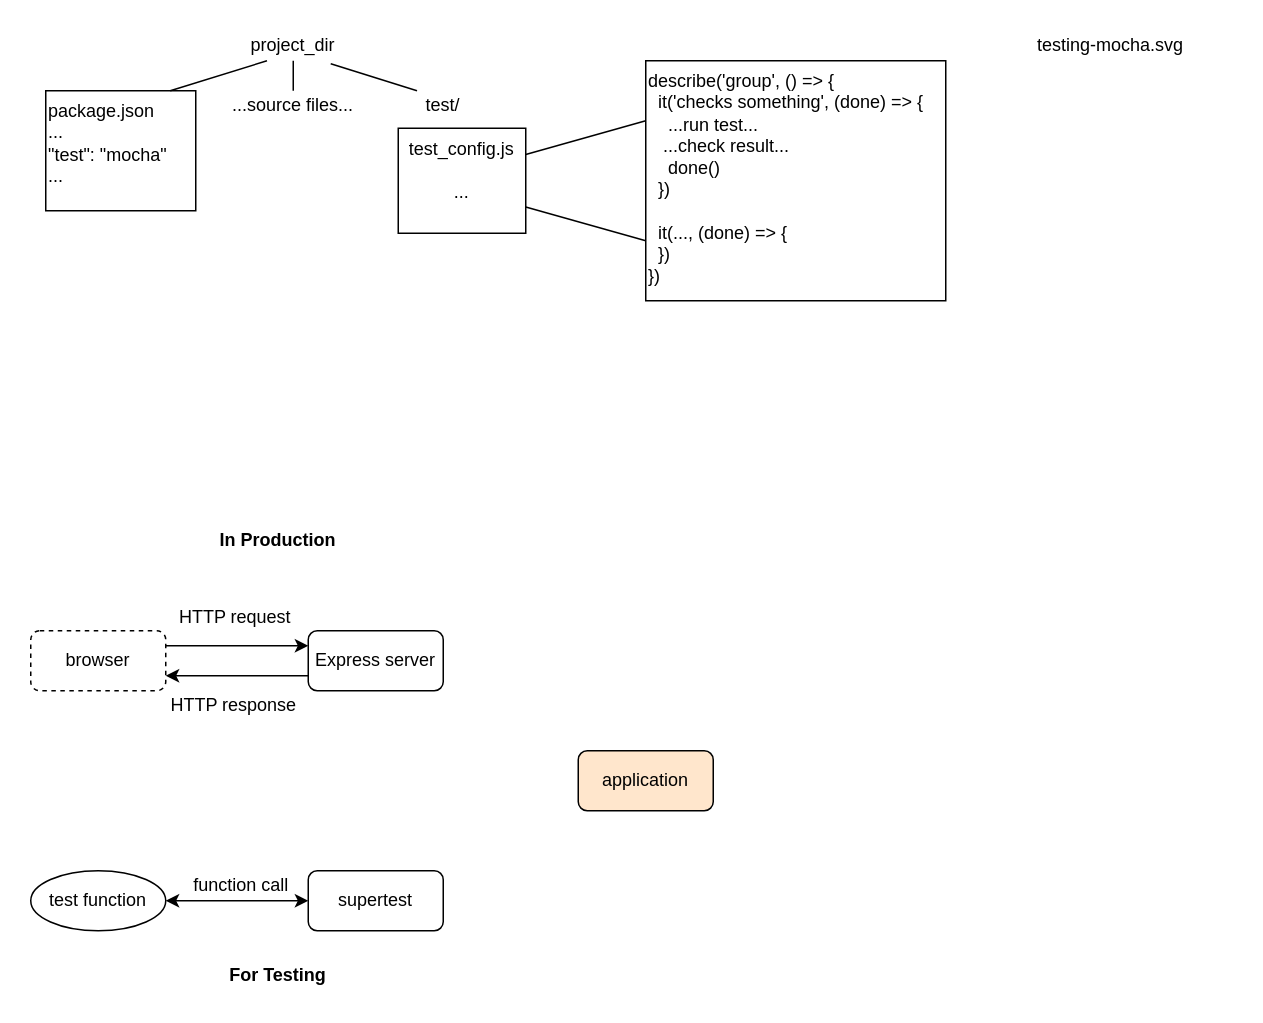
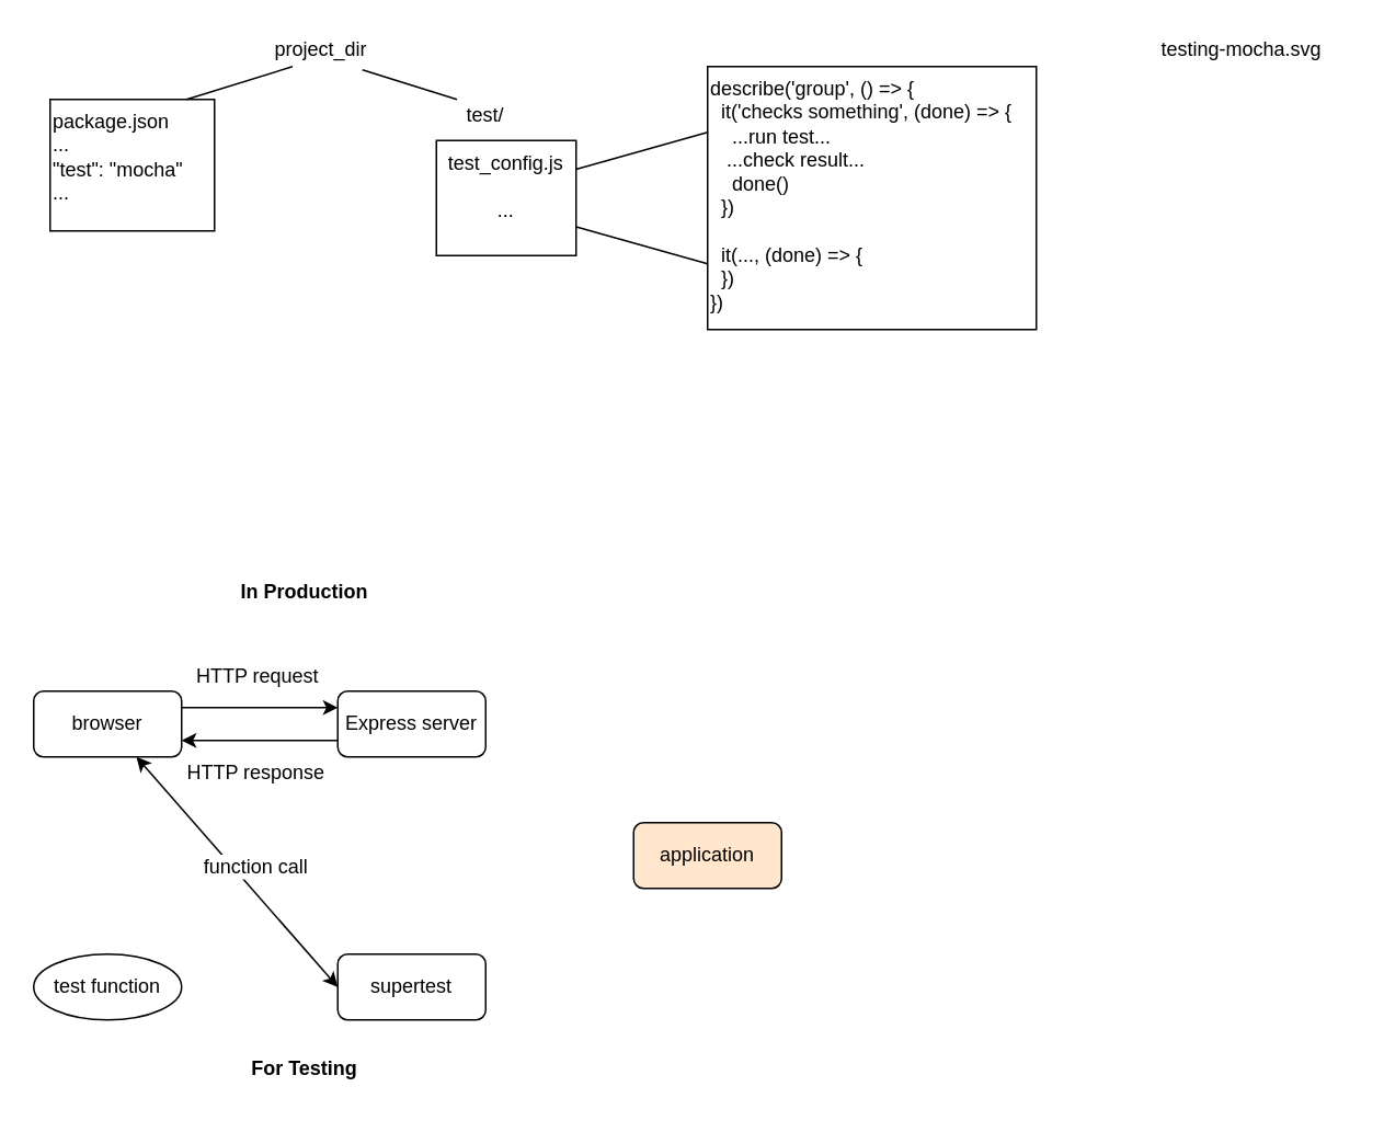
- <mxCell id="13" value="testing-mocha.svg" style="text;html=1;strokeColor=none;fillColor=none;align=center;verticalAlign=middle;whiteSpace=wrap;rounded=0;" parent="1" vertex="1"><mxGeometry x="660" y="20" width="160" height="20" as="geometry" /></mxCell>
+ <mxCell id="13" value="testing-mocha.svg" style="text;html=1;strokeColor=none;fillColor=none;align=center;verticalAlign=middle;whiteSpace=wrap;rounded=0;" parent="1" vertex="1"><mxGeometry x="675" y="20" width="160" height="20" as="geometry" /></mxCell>
- <mxCell id="7" value="" style="endArrow=none;html=1;entryX=0.5;entryY=1;entryDx=0;entryDy=0;exitX=0.5;exitY=0;exitDx=0;exitDy=0;" parent="1" source="4" target="2" edge="1"><mxGeometry width="50" height="50" relative="1" as="geometry"><mxPoint x="60" y="150" as="sourcePoint" /><mxPoint x="110" y="100" as="targetPoint" /></mxGeometry></mxCell>
- <mxCell id="4" value="...source files..." style="text;html=1;strokeColor=none;fillColor=none;align=center;verticalAlign=middle;whiteSpace=wrap;rounded=0;" parent="1" vertex="1"><mxGeometry x="150" y="60" width="90" height="20" as="geometry" /></mxCell>
- <mxCell id="14" value="browser" style="rounded=1;whiteSpace=wrap;html=1;fillColor=none;dashed=1;" parent="1" vertex="1"><mxGeometry x="20" y="420" width="90" height="40" as="geometry" /></mxCell>
+ <mxCell id="14" value="browser" style="rounded=1;whiteSpace=wrap;html=1;fillColor=none;" parent="1" vertex="1"><mxGeometry x="20" y="420" width="90" height="40" as="geometry" /></mxCell>
- <mxCell id="21" value="&lt;div style=&quot;font-size: 12px&quot;&gt;function call&lt;/div&gt;" style="endArrow=classic;startArrow=classic;html=1;entryX=1;entryY=0.5;entryDx=0;entryDy=0;exitX=0;exitY=0.5;exitDx=0;exitDy=0;" parent="1" source="18" target="19" edge="1"><mxGeometry x="-0.053" y="-10" width="50" height="50" relative="1" as="geometry"><mxPoint x="190" y="610" as="sourcePoint" /><mxPoint x="140" y="600" as="targetPoint" /><mxPoint as="offset" /></mxGeometry></mxCell>
+ <mxCell id="21" value="&lt;div style=&quot;font-size: 12px&quot;&gt;function call&lt;/div&gt;" style="endArrow=classic;startArrow=classic;html=1;exitX=0;exitY=0.5;exitDx=0;exitDy=0;" parent="1" source="18" target="14" edge="1"><mxGeometry x="-0.053" y="-10" width="50" height="50" relative="1" as="geometry"><mxPoint x="190" y="610" as="sourcePoint" /><mxPoint x="140" y="600" as="targetPoint" /><mxPoint as="offset" /></mxGeometry></mxCell>
